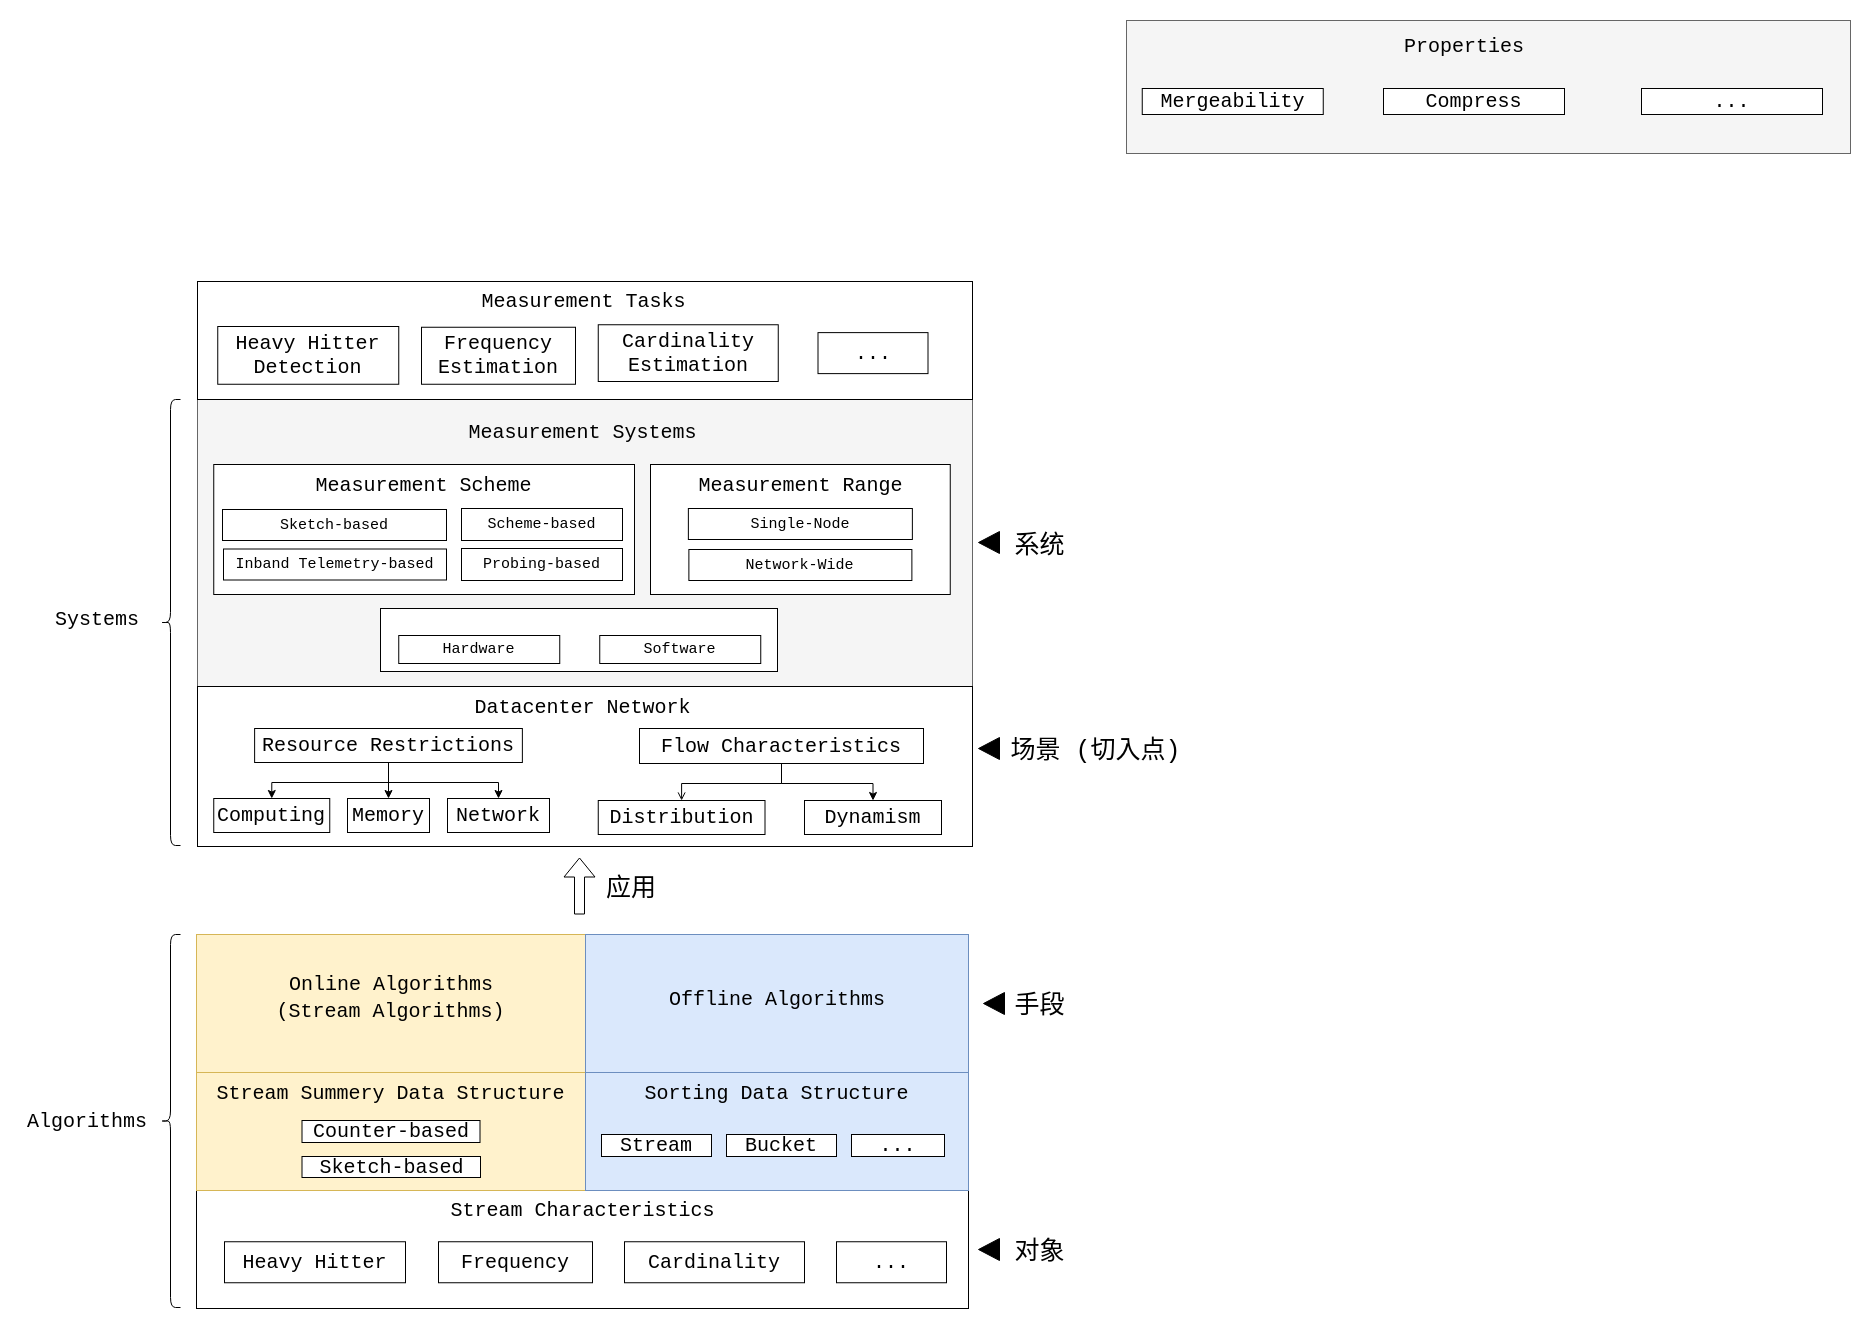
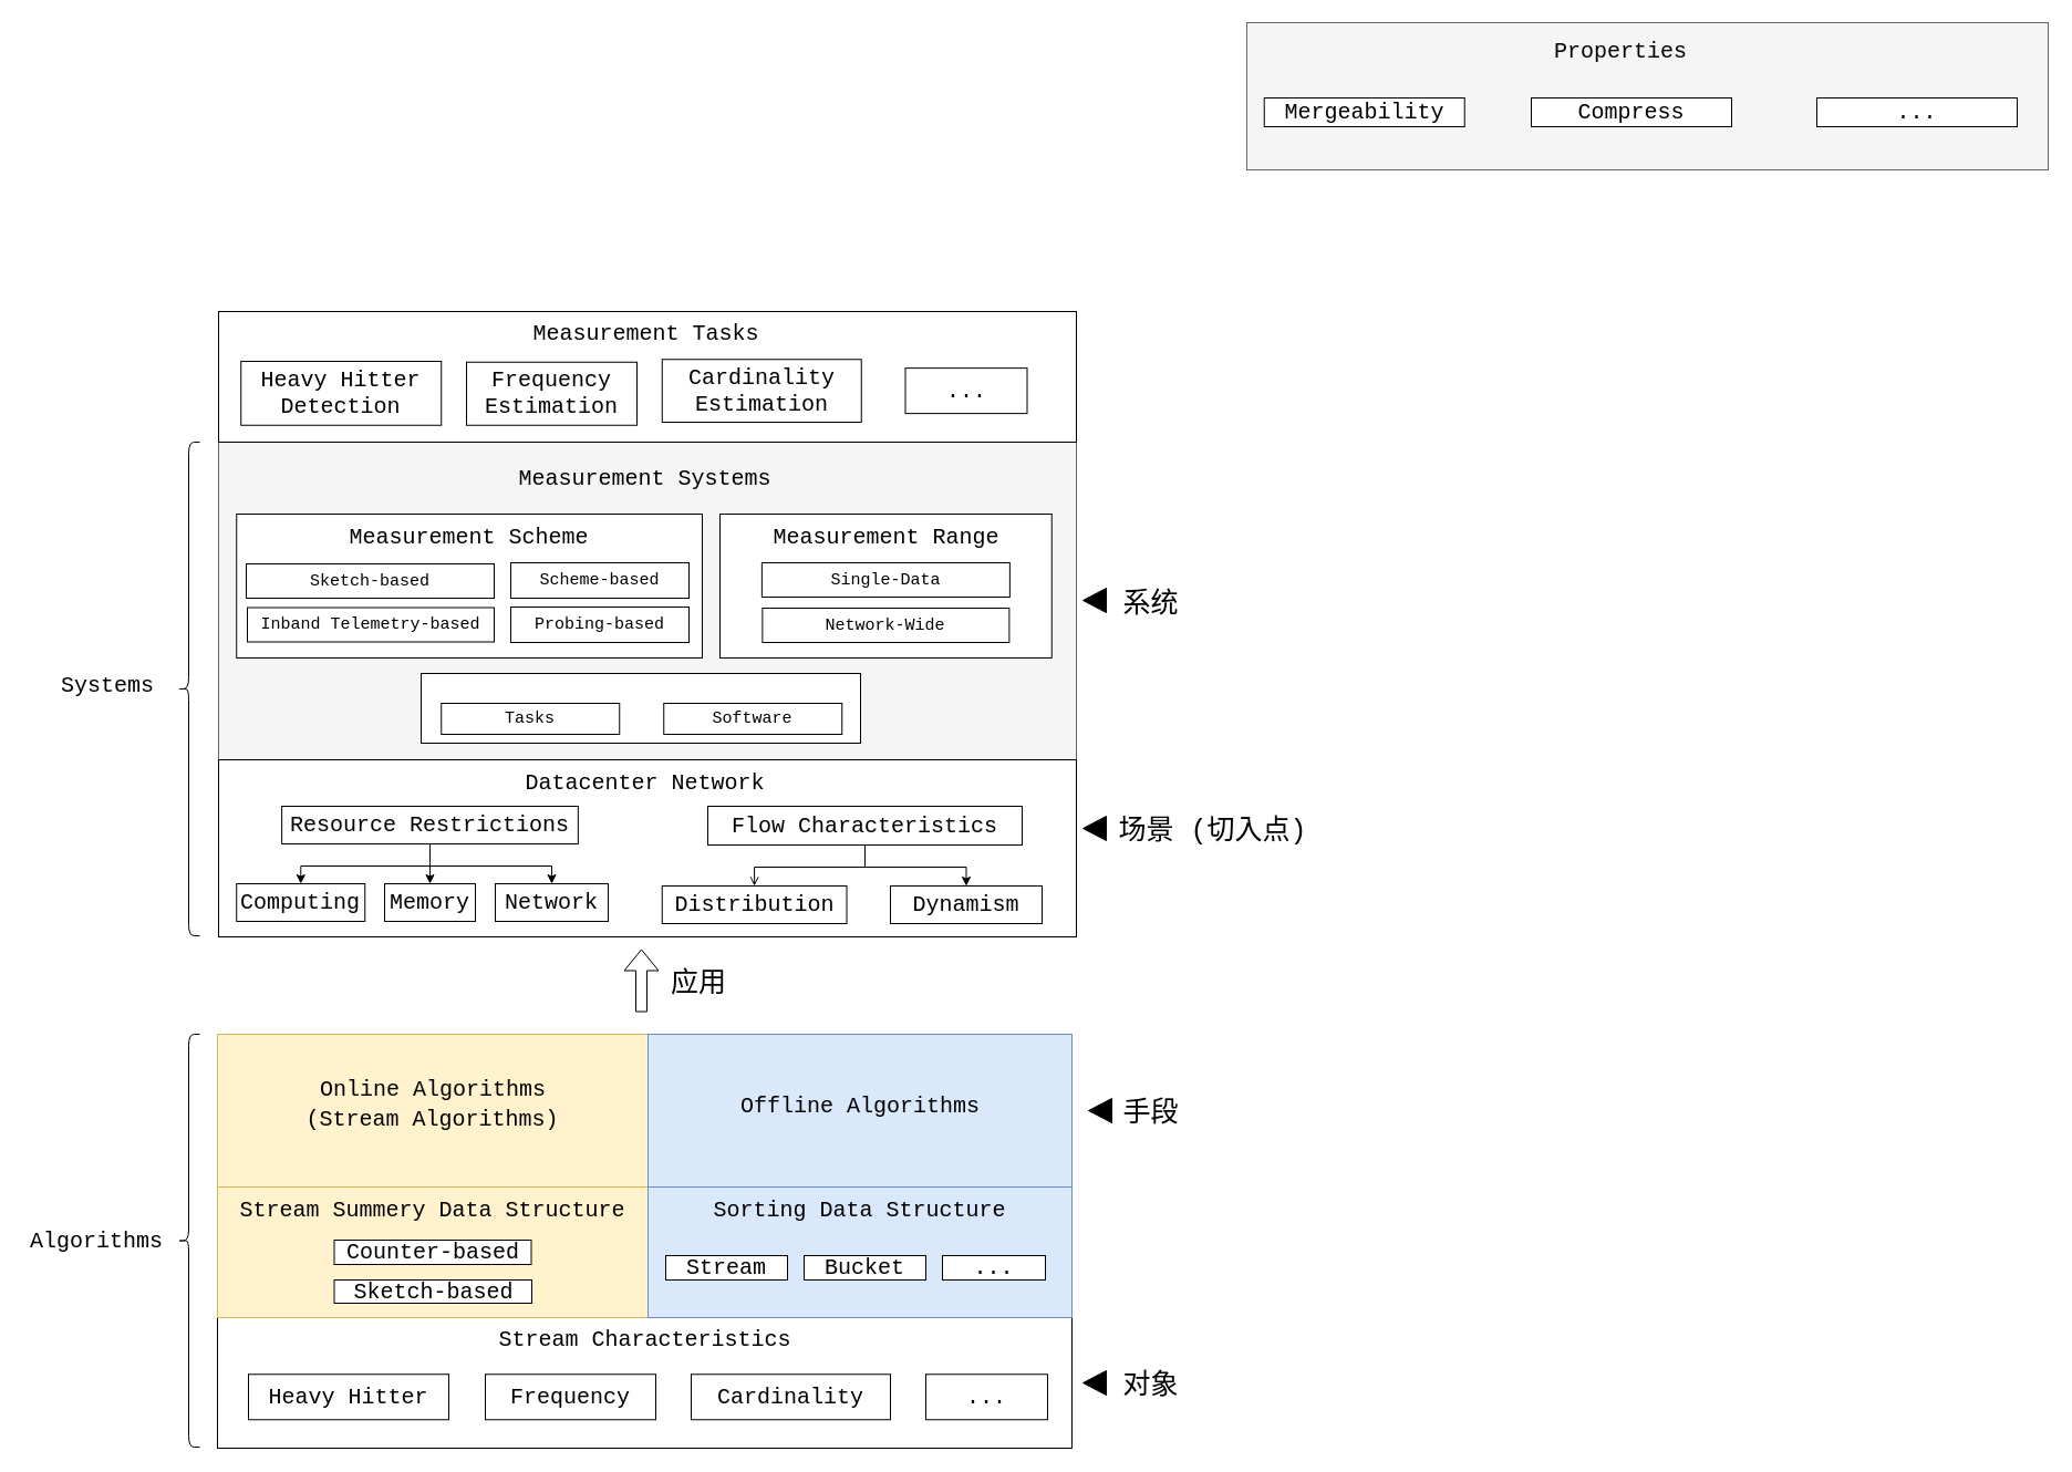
- <mxCell id="65" value="Single-Node" style="rounded=0;whiteSpace=wrap;html=1;fontSize=15;fontFamily=Courier New;" parent="1" vertex="1"><mxGeometry x="687.87" y="508" width="224" height="31" as="geometry" /></mxCell>
+ <mxCell id="65" value="Single-Data" style="rounded=0;whiteSpace=wrap;html=1;fontSize=15;fontFamily=Courier New;" parent="1" vertex="1"><mxGeometry x="687.87" y="508" width="224" height="31" as="geometry" /></mxCell>
- <mxCell id="68" value="Hardware" style="rounded=0;whiteSpace=wrap;html=1;fontSize=15;fontFamily=Courier New;" parent="1" vertex="1"><mxGeometry x="398.25" y="635" width="161" height="28" as="geometry" /></mxCell>
+ <mxCell id="68" value="Tasks" style="rounded=0;whiteSpace=wrap;html=1;fontSize=15;fontFamily=Courier New;" parent="1" vertex="1"><mxGeometry x="398.25" y="635" width="161" height="28" as="geometry" /></mxCell>
